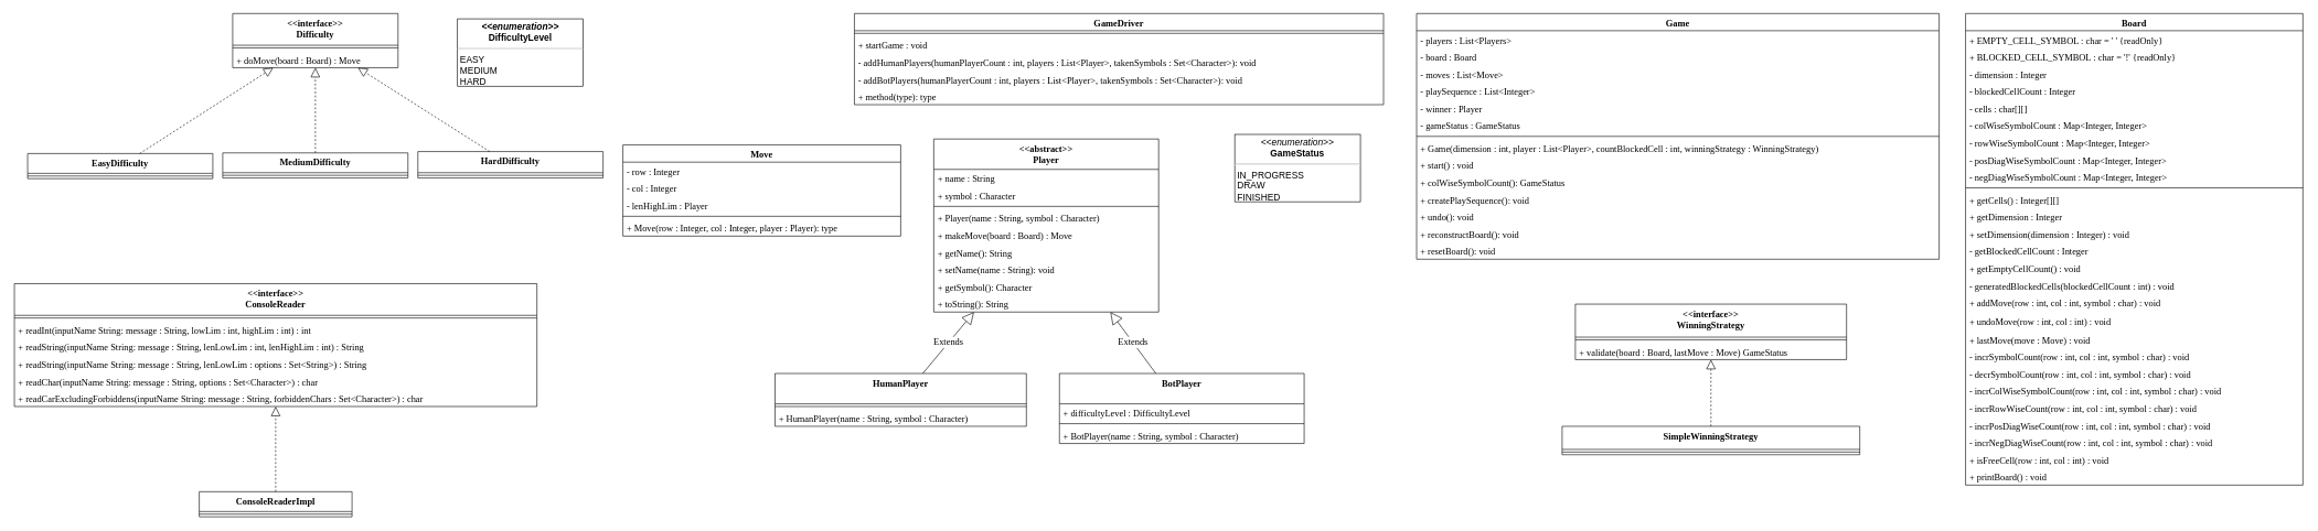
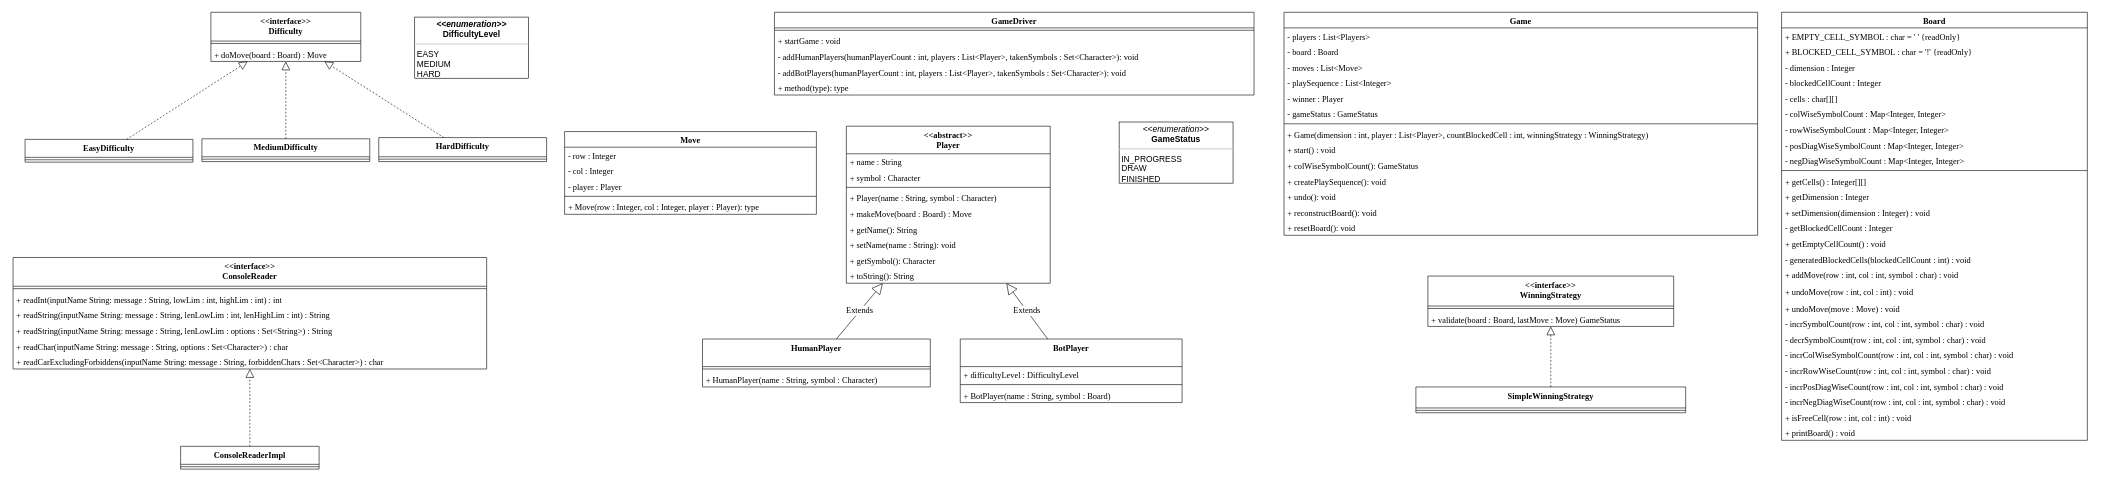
- <mxCell id="74" value="- lenHighLim : Player" style="text;strokeColor=none;fillColor=none;align=left;verticalAlign=top;spacingLeft=4;spacingRight=4;overflow=hidden;rotatable=0;points=[[0,0.5],[1,0.5]];portConstraint=eastwest;fontSize=14;fontFamily=Verdana;" vertex="1" parent="71"><mxGeometry y="78" width="420" height="26" as="geometry" /></mxCell>
+ <mxCell id="74" value="- player : Player" style="text;strokeColor=none;fillColor=none;align=left;verticalAlign=top;spacingLeft=4;spacingRight=4;overflow=hidden;rotatable=0;points=[[0,0.5],[1,0.5]];portConstraint=eastwest;fontSize=14;fontFamily=Verdana;" vertex="1" parent="71"><mxGeometry y="78" width="420" height="26" as="geometry" /></mxCell>
- <mxCell id="21" value="+ lastMove(move : Move) : void" style="text;strokeColor=none;fillColor=none;align=left;verticalAlign=top;spacingLeft=4;spacingRight=4;overflow=hidden;rotatable=0;points=[[0,0.5],[1,0.5]];portConstraint=eastwest;fontFamily=Verdana;fontSize=14;" vertex="1" parent="2"><mxGeometry y="480" width="510" height="26" as="geometry" /></mxCell>
+ <mxCell id="21" value="+ undoMove(move : Move) : void" style="text;strokeColor=none;fillColor=none;align=left;verticalAlign=top;spacingLeft=4;spacingRight=4;overflow=hidden;rotatable=0;points=[[0,0.5],[1,0.5]];portConstraint=eastwest;fontFamily=Verdana;fontSize=14;" vertex="1" parent="2"><mxGeometry y="480" width="510" height="26" as="geometry" /></mxCell>
- <mxCell id="68" value="+ BotPlayer(name : String, symbol : Character)" style="text;strokeColor=none;fillColor=none;align=left;verticalAlign=top;spacingLeft=4;spacingRight=4;overflow=hidden;rotatable=0;points=[[0,0.5],[1,0.5]];portConstraint=eastwest;fontSize=14;fontFamily=Verdana;" vertex="1" parent="65"><mxGeometry y="80" width="370" height="26" as="geometry" /></mxCell>
+ <mxCell id="68" value="+ BotPlayer(name : String, symbol : Board)" style="text;strokeColor=none;fillColor=none;align=left;verticalAlign=top;spacingLeft=4;spacingRight=4;overflow=hidden;rotatable=0;points=[[0,0.5],[1,0.5]];portConstraint=eastwest;fontSize=14;fontFamily=Verdana;" vertex="1" parent="65"><mxGeometry y="80" width="370" height="26" as="geometry" /></mxCell>
